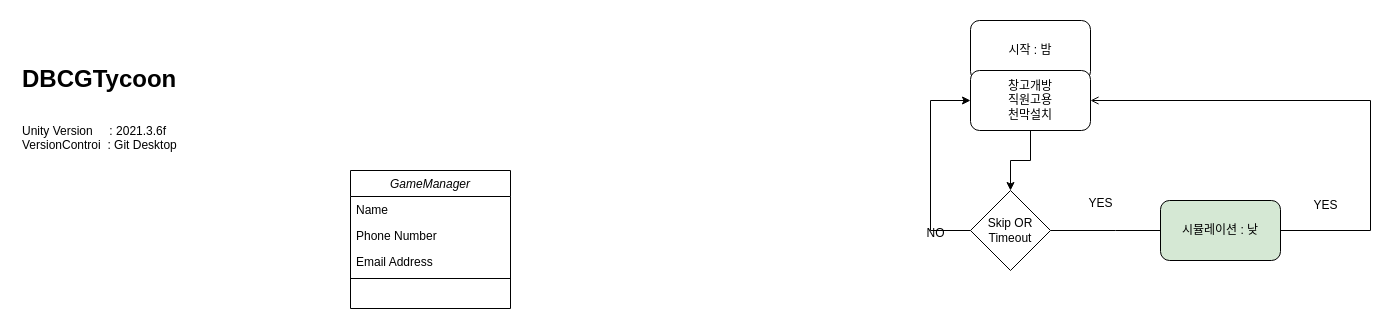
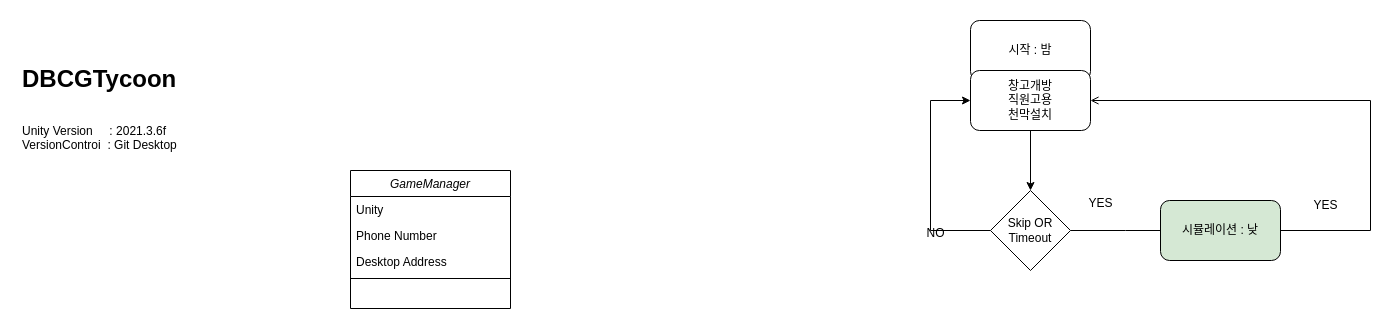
- <mxCell id="3" value="Name" style="text;align=left;verticalAlign=top;spacingLeft=4;spacingRight=4;overflow=hidden;rotatable=0;points=[[0,0.5],[1,0.5]];portConstraint=eastwest;" parent="2" vertex="1"><mxGeometry y="26" width="160" height="26" as="geometry" /></mxCell>
+ <mxCell id="3" value="Unity" style="text;align=left;verticalAlign=top;spacingLeft=4;spacingRight=4;overflow=hidden;rotatable=0;points=[[0,0.5],[1,0.5]];portConstraint=eastwest;" parent="2" vertex="1"><mxGeometry y="26" width="160" height="26" as="geometry" /></mxCell>
- <mxCell id="10" value="Skip OR Timeout" style="rhombus;whiteSpace=wrap;html=1;" vertex="1" parent="1"><mxGeometry x="970" y="190" width="80" height="80" as="geometry" /></mxCell>
+ <mxCell id="10" value="Skip OR Timeout" style="rhombus;whiteSpace=wrap;html=1;" vertex="1" parent="1"><mxGeometry x="990" y="190" width="80" height="80" as="geometry" /></mxCell>
- <mxCell id="5" value="Email Address" style="text;align=left;verticalAlign=top;spacingLeft=4;spacingRight=4;overflow=hidden;rotatable=0;points=[[0,0.5],[1,0.5]];portConstraint=eastwest;rounded=0;shadow=0;html=0;" parent="2" vertex="1"><mxGeometry y="78" width="160" height="26" as="geometry" /></mxCell>
+ <mxCell id="5" value="Desktop Address" style="text;align=left;verticalAlign=top;spacingLeft=4;spacingRight=4;overflow=hidden;rotatable=0;points=[[0,0.5],[1,0.5]];portConstraint=eastwest;rounded=0;shadow=0;html=0;" parent="2" vertex="1"><mxGeometry y="78" width="160" height="26" as="geometry" /></mxCell>
